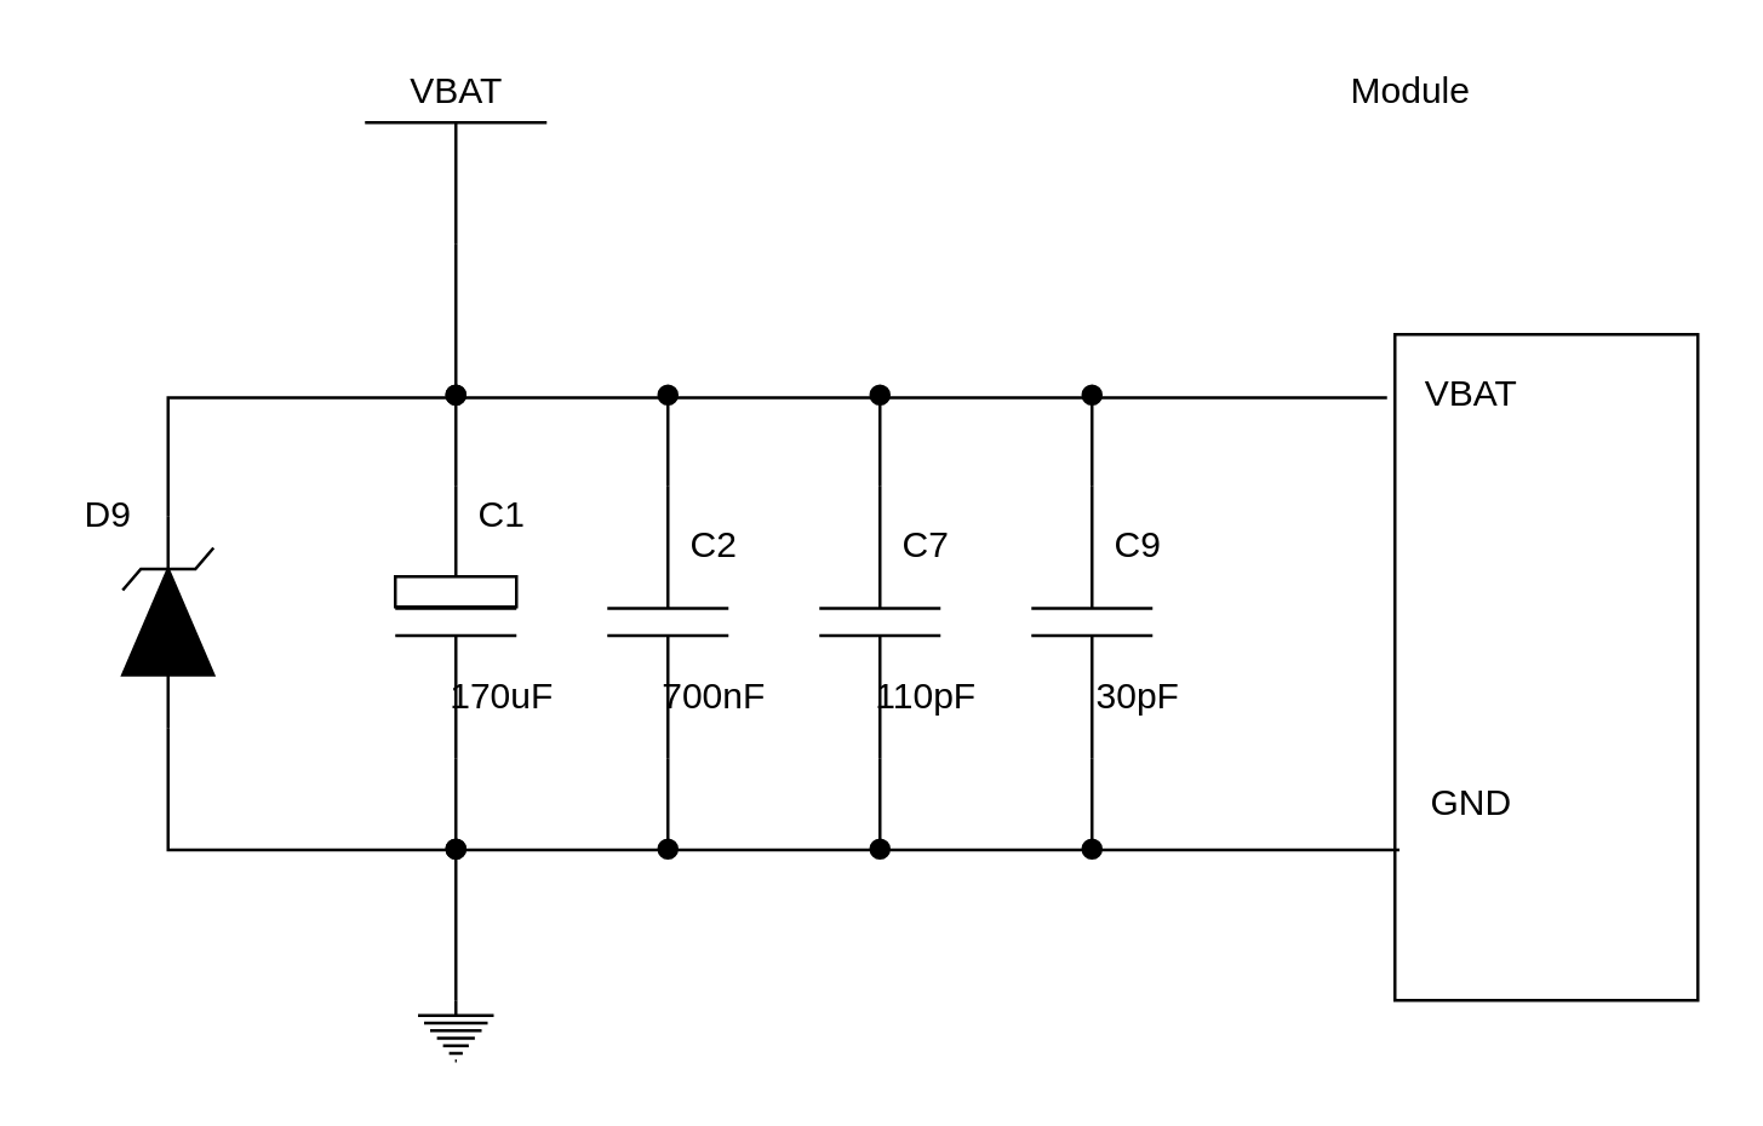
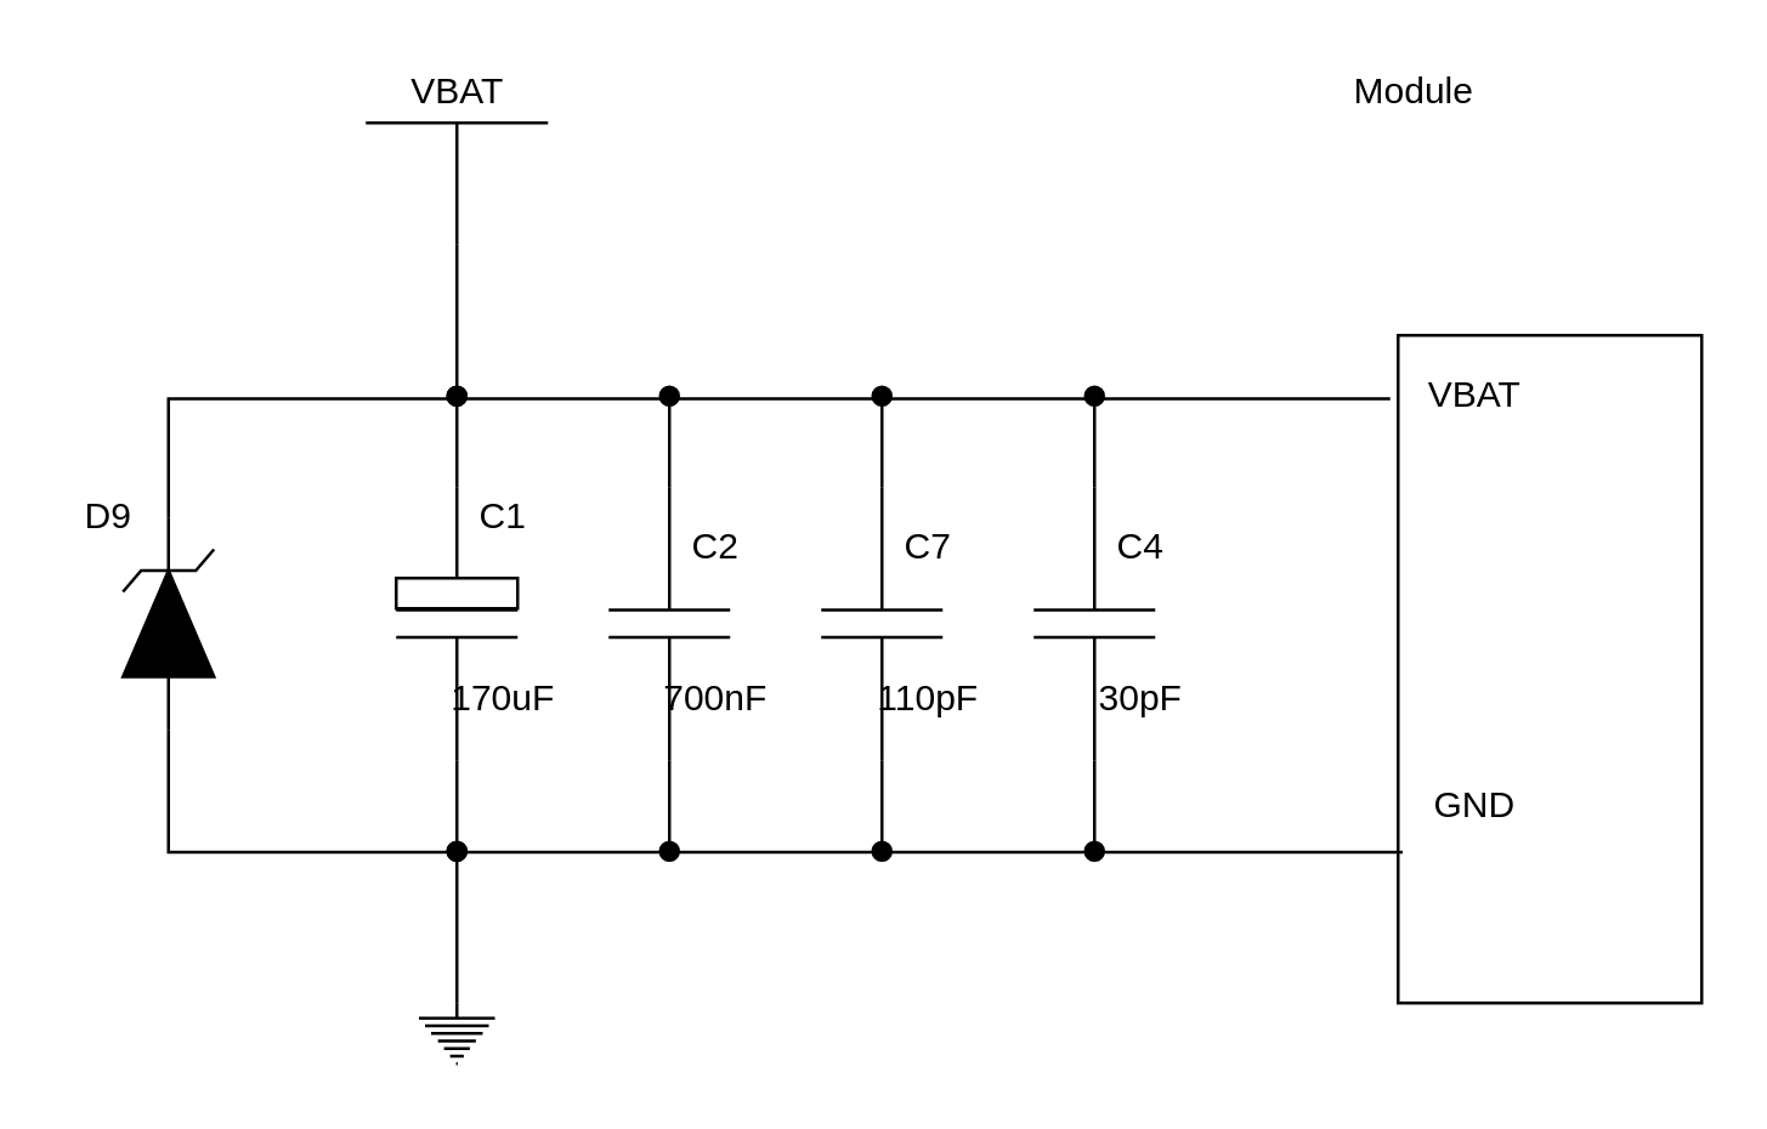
- <mxCell id="24" value="C9" style="text;html=1;align=center;verticalAlign=middle;resizable=0;points=[];autosize=1;" parent="1" vertex="1"><mxGeometry x="360" y="170" width="30" height="20" as="geometry" /></mxCell>
+ <mxCell id="24" value="C4" style="text;html=1;align=center;verticalAlign=middle;resizable=0;points=[];autosize=1;" parent="1" vertex="1"><mxGeometry x="360" y="170" width="30" height="20" as="geometry" /></mxCell>
